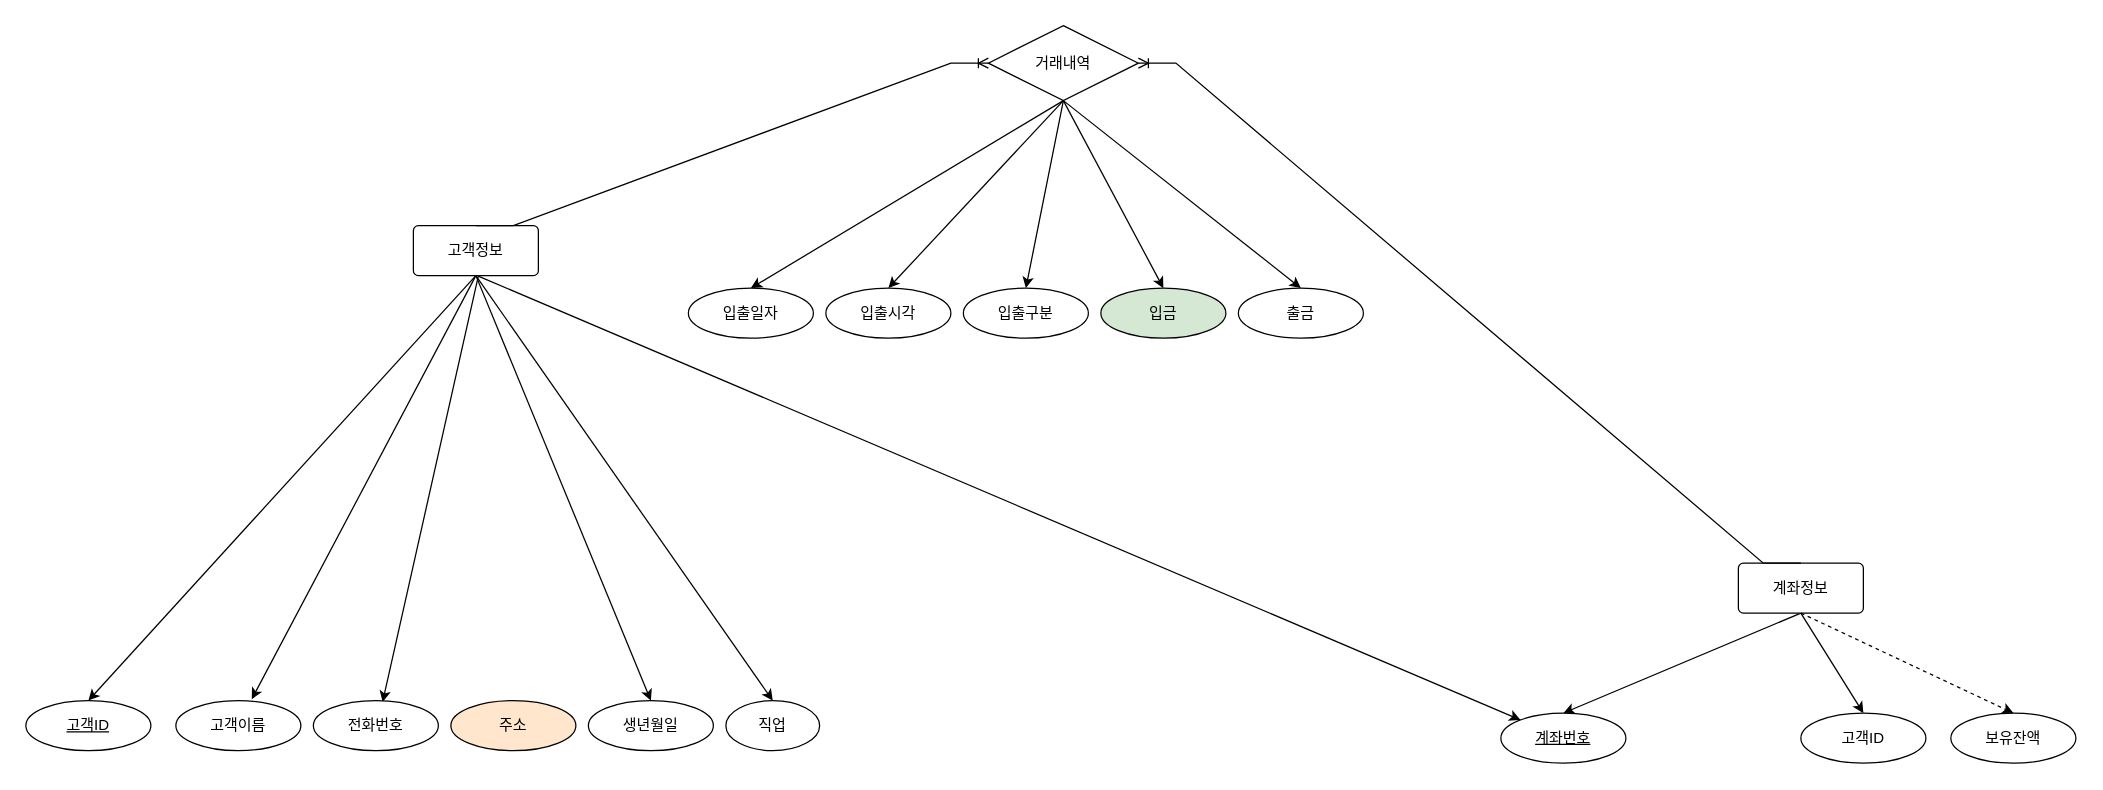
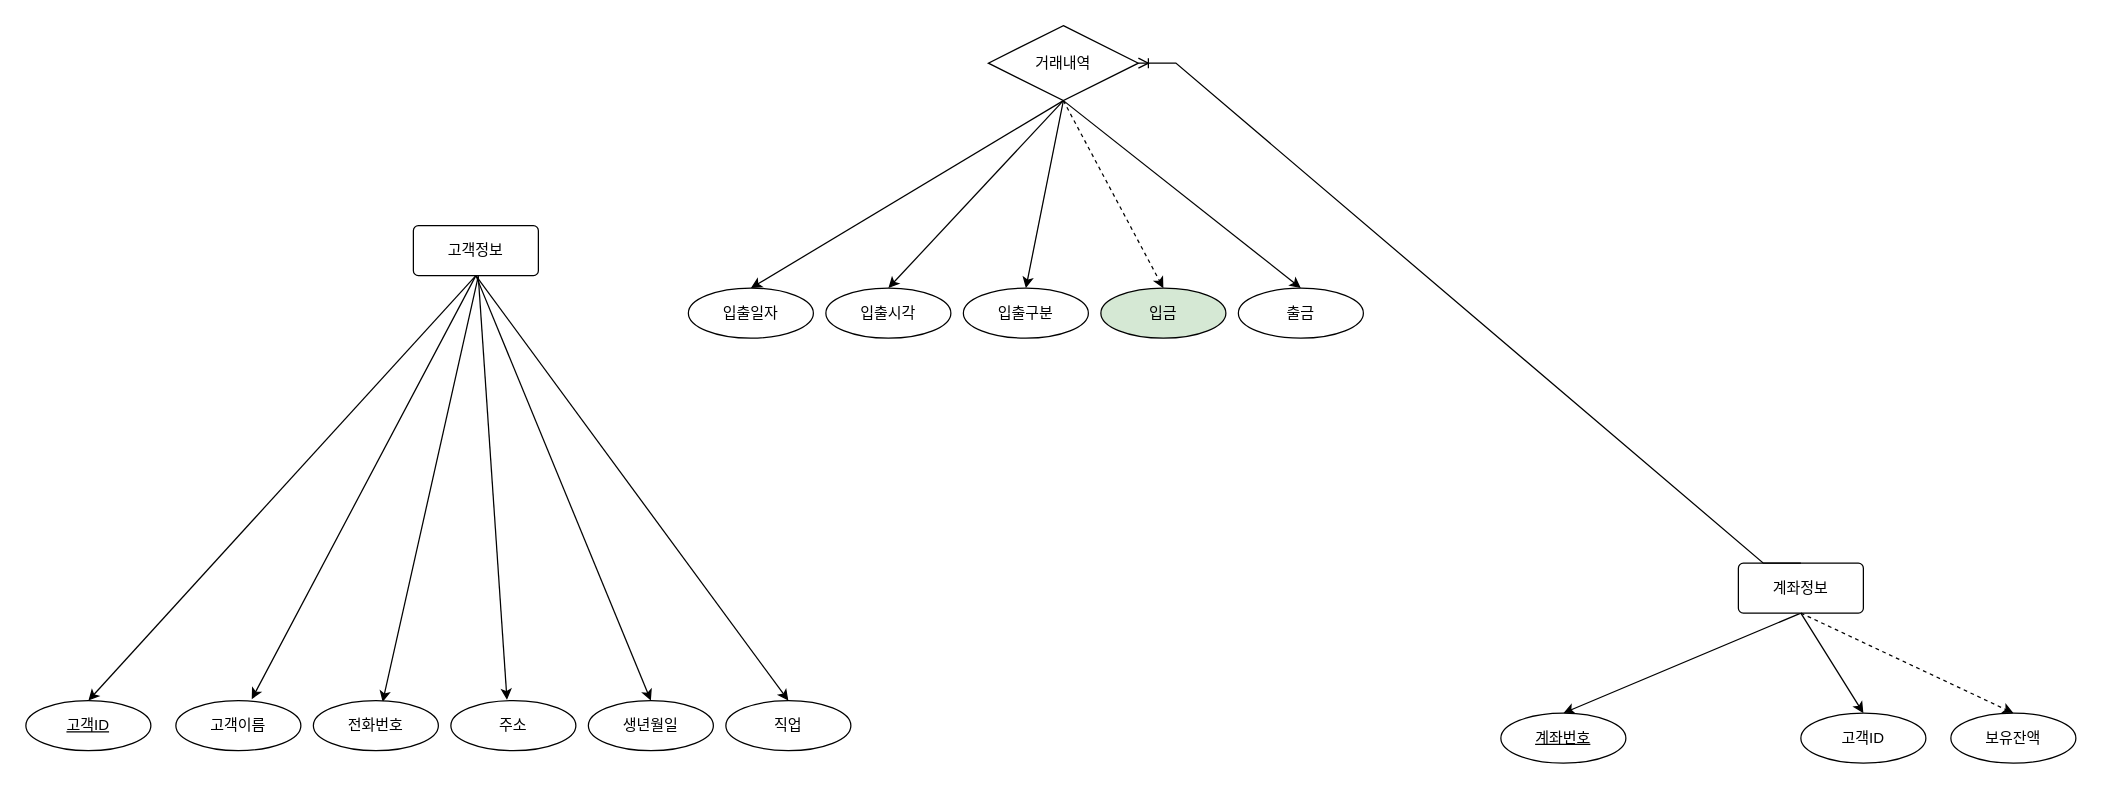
- <mxCell id="29" value="" style="edgeStyle=entityRelationEdgeStyle;fontSize=12;html=1;endArrow=ERoneToMany;rounded=0;exitX=0.5;exitY=0;exitDx=0;exitDy=0;entryX=0;entryY=0.5;entryDx=0;entryDy=0;" edge="1" parent="1" source="8" target="27"><mxGeometry width="100" height="100" relative="1" as="geometry"><mxPoint x="870" y="440" as="sourcePoint" /><mxPoint x="970" y="340" as="targetPoint" /></mxGeometry></mxCell>
- <mxCell id="19" style="rounded=0;orthogonalLoop=1;jettySize=auto;html=1;entryX=0.5;entryY=0;entryDx=0;entryDy=0;exitX=0.5;exitY=1;exitDx=0;exitDy=0;" parent="1" source="27" target="25" edge="1"><mxGeometry relative="1" as="geometry"><mxPoint x="760" y="180" as="sourcePoint" /></mxGeometry></mxCell>
+ <mxCell id="19" style="rounded=0;orthogonalLoop=1;jettySize=auto;html=1;entryX=0.5;entryY=0;entryDx=0;entryDy=0;exitX=0.5;exitY=1;exitDx=0;exitDy=0;dashed=1;" parent="1" source="27" target="25" edge="1"><mxGeometry relative="1" as="geometry"><mxPoint x="760" y="180" as="sourcePoint" /></mxGeometry></mxCell>
- <mxCell id="5" style="rounded=0;orthogonalLoop=1;jettySize=auto;html=1;exitX=0.519;exitY=1.01;exitDx=0;exitDy=0;exitPerimeter=0;" parent="1" source="8" target="21" edge="1"><mxGeometry relative="1" as="geometry" /></mxCell>
+ <mxCell id="5" style="rounded=0;orthogonalLoop=1;jettySize=auto;html=1;exitX=0.519;exitY=1.01;exitDx=0;exitDy=0;exitPerimeter=0;entryX=0.449;entryY=-0.017;entryDx=0;entryDy=0;entryPerimeter=0;" parent="1" source="8" target="12" edge="1"><mxGeometry relative="1" as="geometry" /></mxCell>
- <mxCell id="12" value="주소" style="ellipse;whiteSpace=wrap;html=1;align=center;fillColor=#ffe6cc;" parent="1" vertex="1"><mxGeometry x="360" y="560" width="100" height="40" as="geometry" /></mxCell>
+ <mxCell id="12" value="주소" style="ellipse;whiteSpace=wrap;html=1;align=center;" parent="1" vertex="1"><mxGeometry x="360" y="560" width="100" height="40" as="geometry" /></mxCell>
- <mxCell id="14" value="직업" style="ellipse;whiteSpace=wrap;html=1;align=center;" parent="1" vertex="1"><mxGeometry x="580" y="560" width="75" height="40" as="geometry" /></mxCell>
+ <mxCell id="14" value="직업" style="ellipse;whiteSpace=wrap;html=1;align=center;" parent="1" vertex="1"><mxGeometry x="580" y="560" width="100" height="40" as="geometry" /></mxCell>
